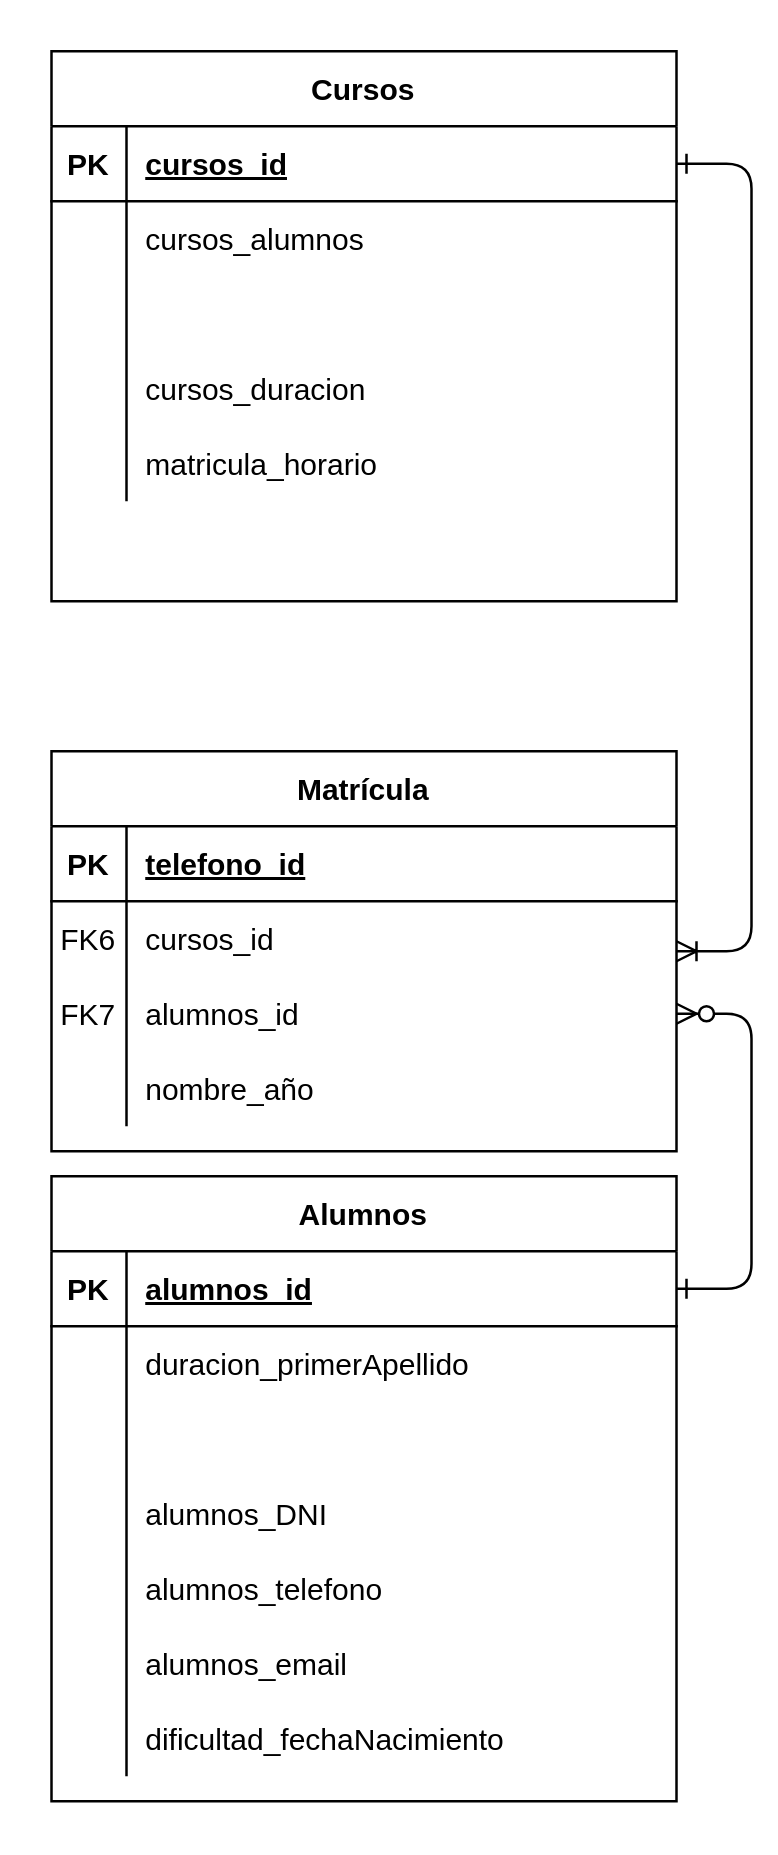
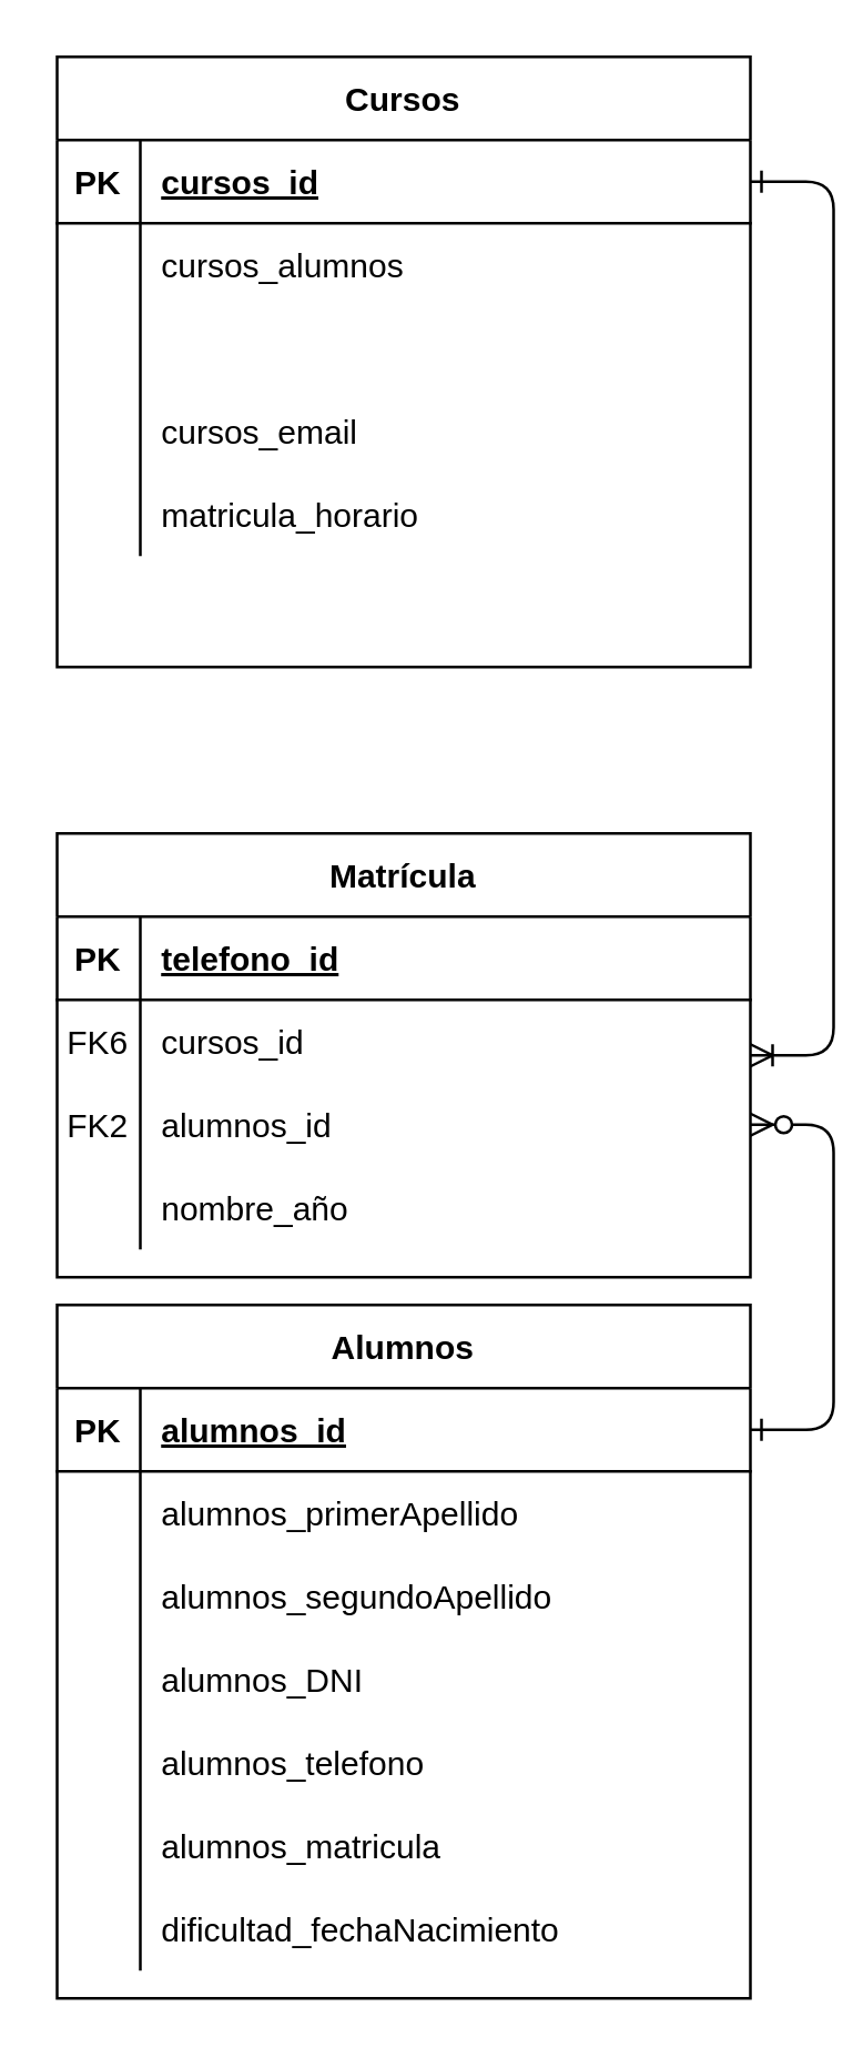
- <mxCell id="49" value="cursos_duracion" style="shape=partialRectangle;overflow=hidden;connectable=0;fillColor=none;top=0;left=0;bottom=0;right=0;align=left;spacingLeft=6;" parent="47" vertex="1"><mxGeometry x="30" width="220" height="30" as="geometry" /></mxCell>
+ <mxCell id="49" value="cursos_email" style="shape=partialRectangle;overflow=hidden;connectable=0;fillColor=none;top=0;left=0;bottom=0;right=0;align=left;spacingLeft=6;" parent="47" vertex="1"><mxGeometry x="30" width="220" height="30" as="geometry" /></mxCell>
- <mxCell id="11" value="FK7" style="shape=partialRectangle;overflow=hidden;connectable=0;fillColor=none;top=0;left=0;bottom=0;right=0;" parent="10" vertex="1"><mxGeometry width="30" height="30" as="geometry" /></mxCell>
+ <mxCell id="11" value="FK2" style="shape=partialRectangle;overflow=hidden;connectable=0;fillColor=none;top=0;left=0;bottom=0;right=0;" parent="10" vertex="1"><mxGeometry width="30" height="30" as="geometry" /></mxCell>
- <mxCell id="22" value="duracion_primerApellido" style="shape=partialRectangle;overflow=hidden;connectable=0;fillColor=none;top=0;left=0;bottom=0;right=0;align=left;spacingLeft=6;" parent="20" vertex="1"><mxGeometry x="30" width="220" height="30" as="geometry" /></mxCell>
+ <mxCell id="22" value="alumnos_primerApellido" style="shape=partialRectangle;overflow=hidden;connectable=0;fillColor=none;top=0;left=0;bottom=0;right=0;align=left;spacingLeft=6;" parent="20" vertex="1"><mxGeometry x="30" width="220" height="30" as="geometry" /></mxCell>
+ <mxCell id="25" value="alumnos_segundoApellido" style="shape=partialRectangle;overflow=hidden;connectable=0;fillColor=none;top=0;left=0;bottom=0;right=0;align=left;spacingLeft=6;" parent="23" vertex="1"><mxGeometry x="30" width="220" height="30" as="geometry" /></mxCell>
- <mxCell id="34" value="alumnos_email" style="shape=partialRectangle;overflow=hidden;connectable=0;fillColor=none;top=0;left=0;bottom=0;right=0;align=left;spacingLeft=6;" parent="32" vertex="1"><mxGeometry x="30" width="220" height="30" as="geometry" /></mxCell>
+ <mxCell id="34" value="alumnos_matricula" style="shape=partialRectangle;overflow=hidden;connectable=0;fillColor=none;top=0;left=0;bottom=0;right=0;align=left;spacingLeft=6;" parent="32" vertex="1"><mxGeometry x="30" width="220" height="30" as="geometry" /></mxCell>
